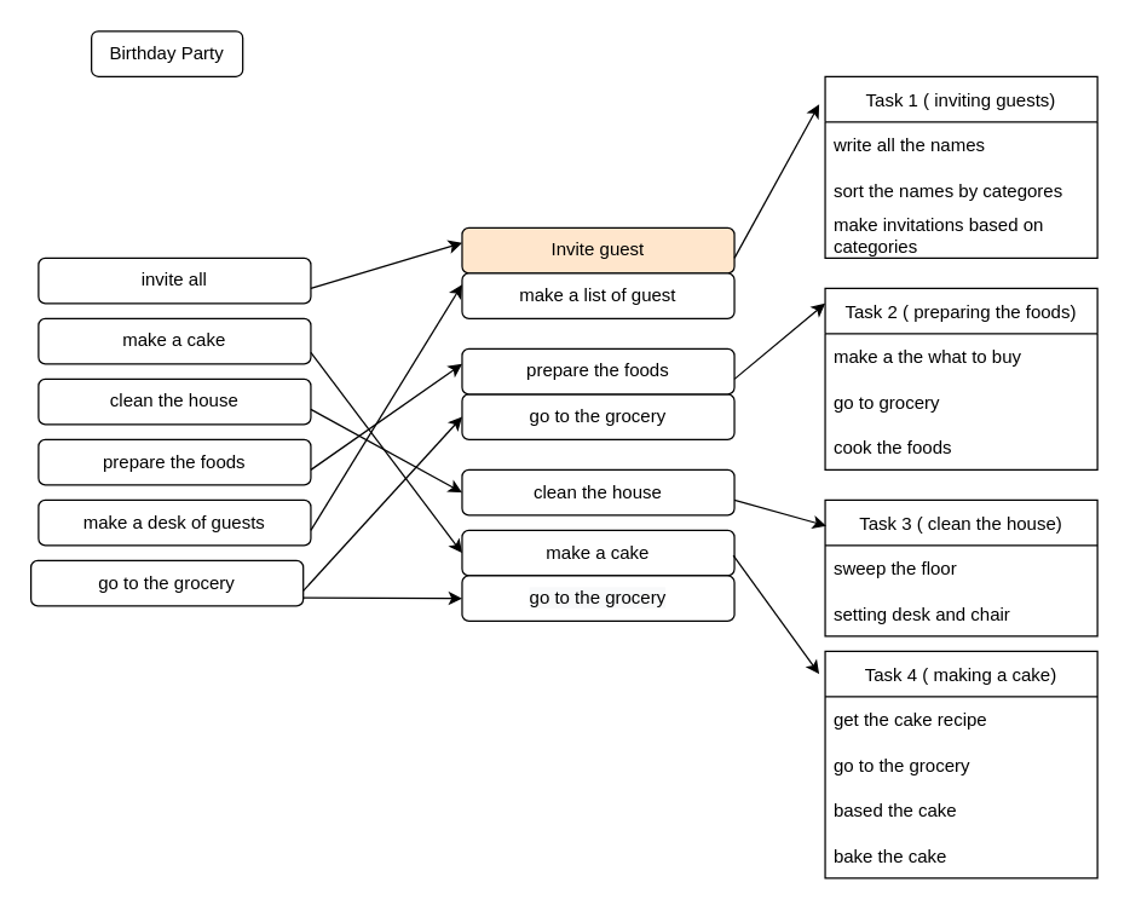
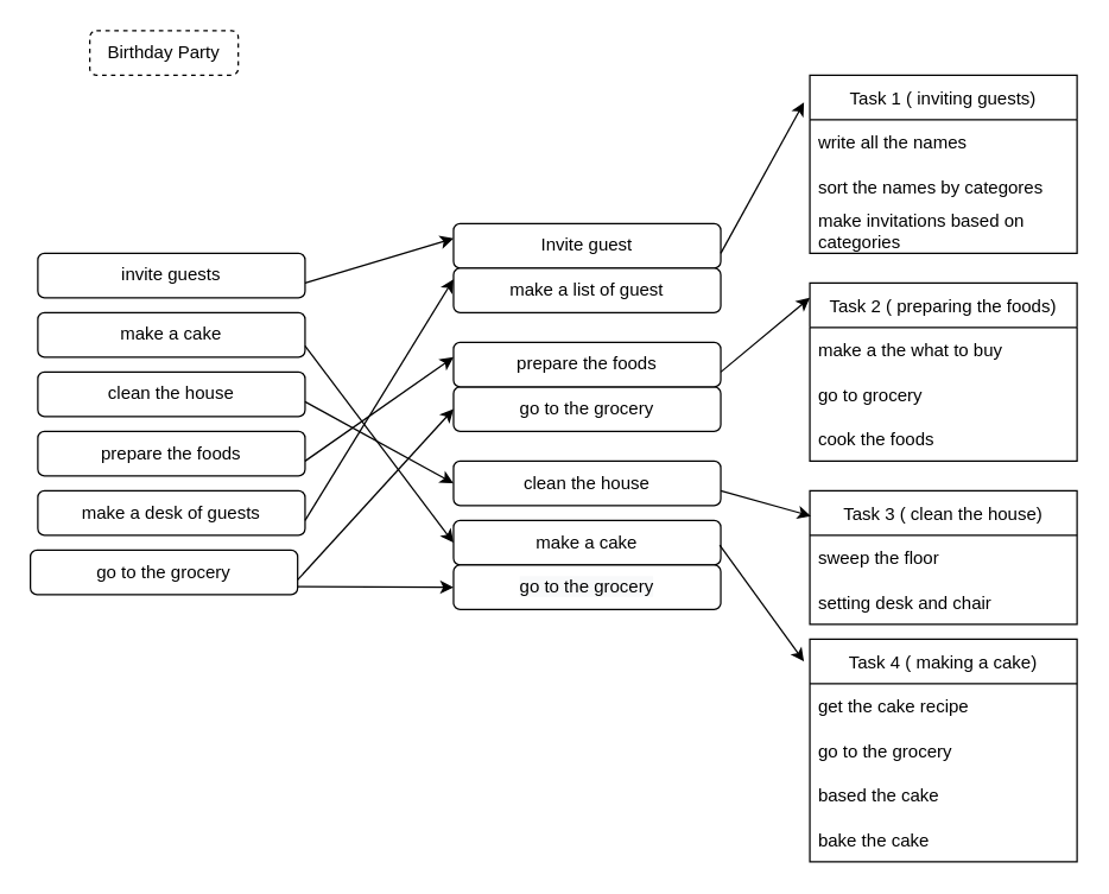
- <mxCell id="2" value="Birthday Party" style="rounded=1;whiteSpace=wrap;html=1;" vertex="1" parent="1"><mxGeometry x="60" y="20" width="100" height="30" as="geometry" /></mxCell>
+ <mxCell id="2" value="Birthday Party" style="rounded=1;whiteSpace=wrap;html=1;dashed=1;" vertex="1" parent="1"><mxGeometry x="60" y="20" width="100" height="30" as="geometry" /></mxCell>
- <mxCell id="30" value="Invite guest" style="rounded=1;whiteSpace=wrap;html=1;fillColor=#ffe6cc;" vertex="1" parent="1"><mxGeometry x="305" y="150" width="180" height="30" as="geometry" /></mxCell>
+ <mxCell id="30" value="Invite guest" style="rounded=1;whiteSpace=wrap;html=1;" vertex="1" parent="1"><mxGeometry x="305" y="150" width="180" height="30" as="geometry" /></mxCell>
- <mxCell id="3" value="invite all" style="rounded=1;whiteSpace=wrap;html=1;" vertex="1" parent="1"><mxGeometry x="25" y="170" width="180" height="30" as="geometry" /></mxCell>
+ <mxCell id="3" value="invite guests" style="rounded=1;whiteSpace=wrap;html=1;" vertex="1" parent="1"><mxGeometry x="25" y="170" width="180" height="30" as="geometry" /></mxCell>
